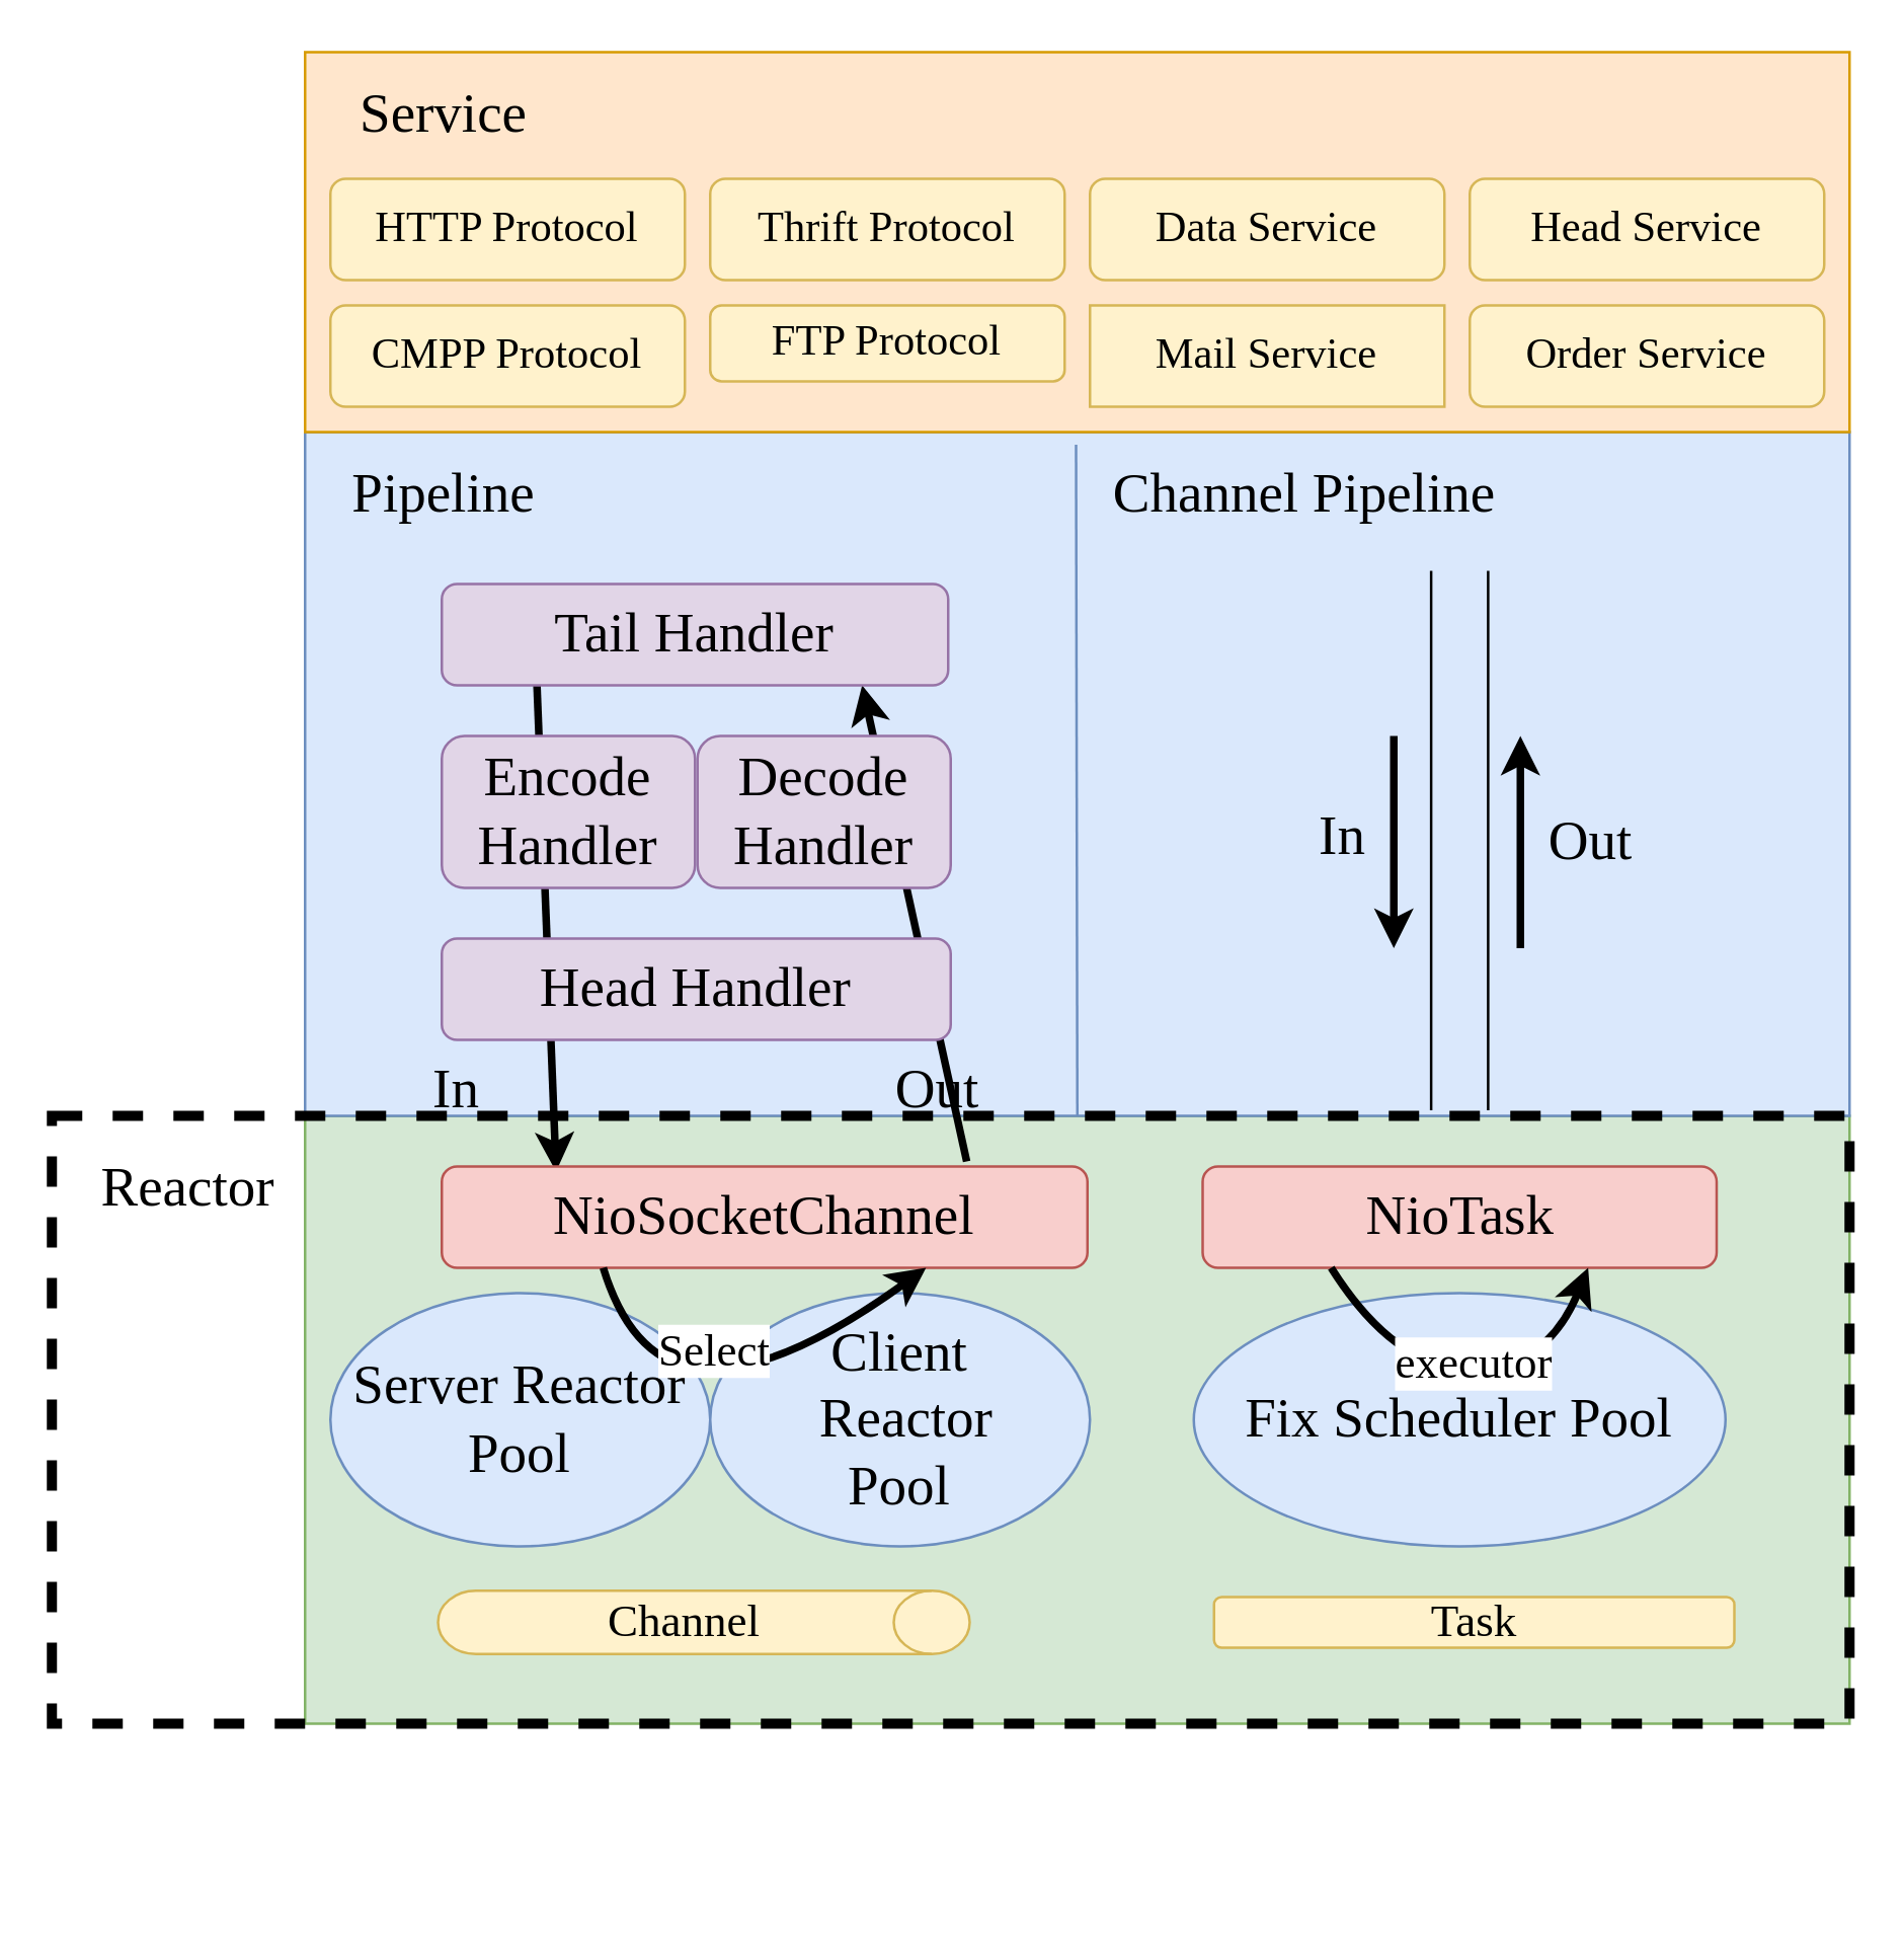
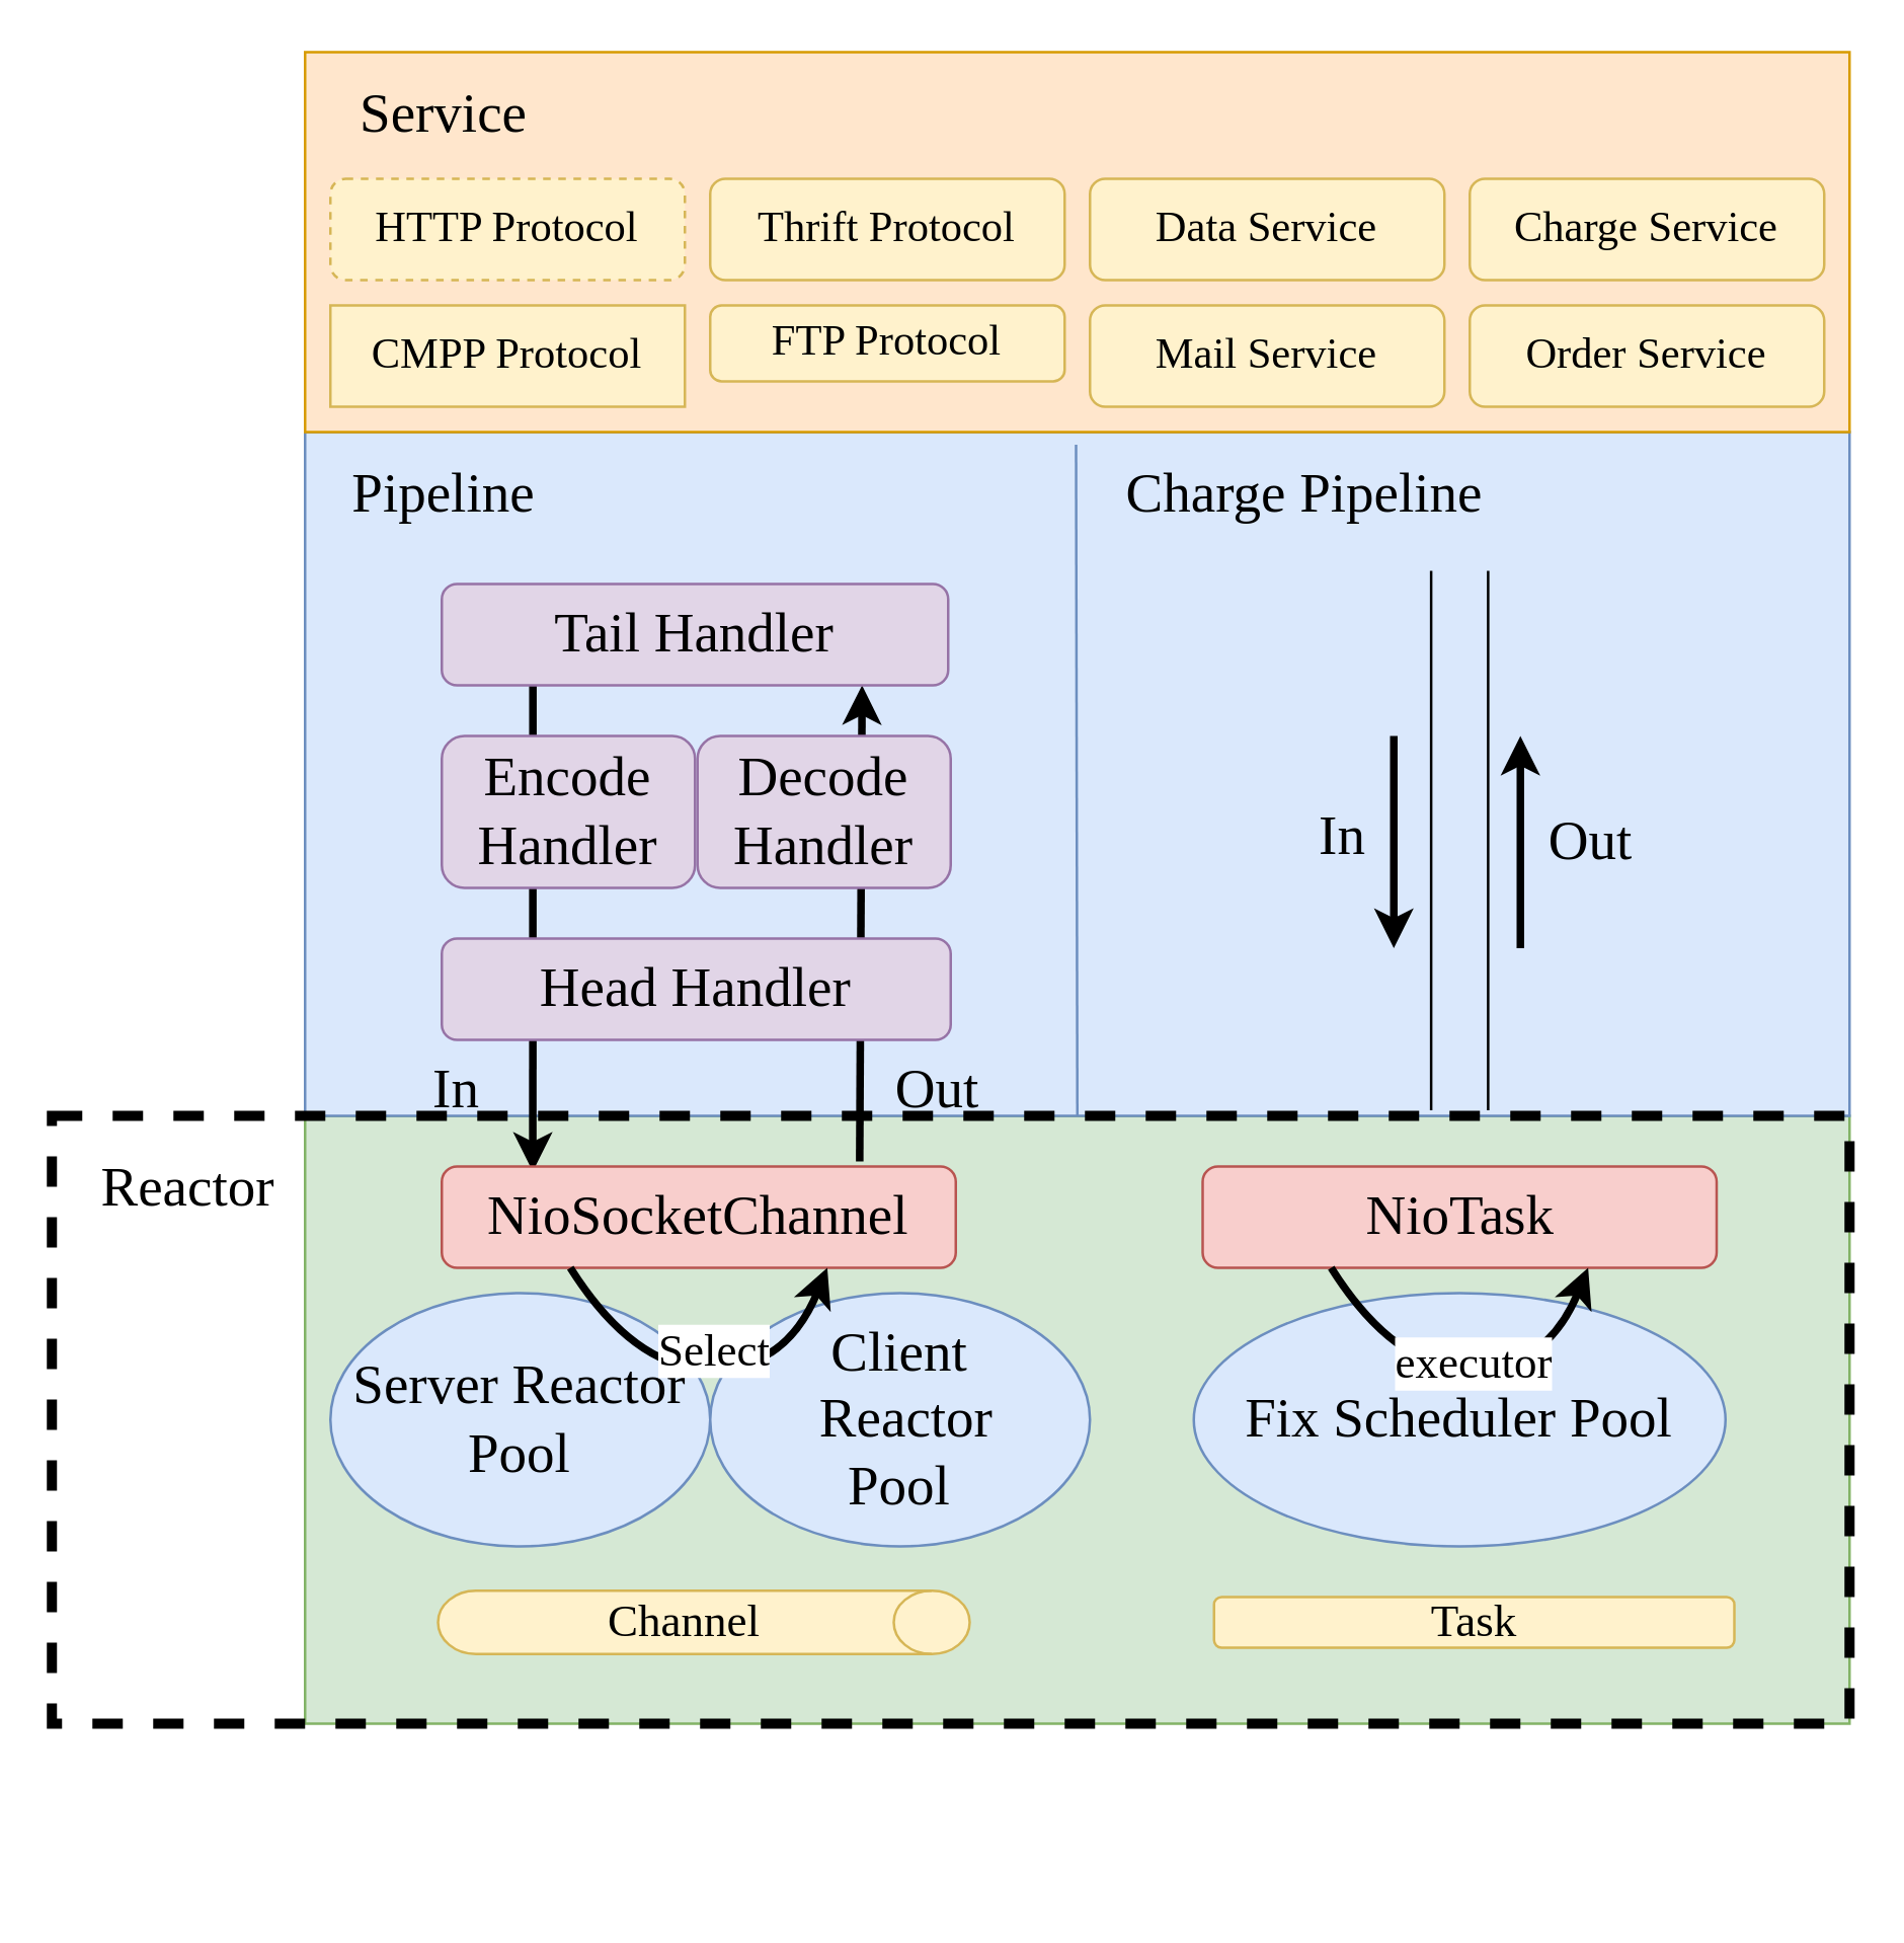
- <mxCell id="7" value="HTTP Protocol" style="rounded=1;whiteSpace=wrap;html=1;fontSize=17;fontFamily=Comic Sans MS;fillColor=#fff2cc;strokeColor=#d6b656;" vertex="1" parent="1"><mxGeometry x="130" y="70" width="140" height="40" as="geometry" /></mxCell>
+ <mxCell id="7" value="HTTP Protocol" style="rounded=1;whiteSpace=wrap;html=1;fontSize=17;fontFamily=Comic Sans MS;fillColor=#fff2cc;strokeColor=#d6b656;dashed=1;" vertex="1" parent="1"><mxGeometry x="130" y="70" width="140" height="40" as="geometry" /></mxCell>
- <mxCell id="10" value="Head Service" style="rounded=1;whiteSpace=wrap;html=1;fontSize=17;fontFamily=Comic Sans MS;fillColor=#fff2cc;strokeColor=#d6b656;" vertex="1" parent="1"><mxGeometry x="580" y="70" width="140" height="40" as="geometry" /></mxCell>
+ <mxCell id="10" value="Charge Service" style="rounded=1;whiteSpace=wrap;html=1;fontSize=17;fontFamily=Comic Sans MS;fillColor=#fff2cc;strokeColor=#d6b656;" vertex="1" parent="1"><mxGeometry x="580" y="70" width="140" height="40" as="geometry" /></mxCell>
- <mxCell id="11" value="CMPP Protocol" style="rounded=1;whiteSpace=wrap;html=1;fontSize=17;fontFamily=Comic Sans MS;fillColor=#fff2cc;strokeColor=#d6b656;" vertex="1" parent="1"><mxGeometry x="130" y="120" width="140" height="40" as="geometry" /></mxCell>
+ <mxCell id="11" value="CMPP Protocol" style="whiteSpace=wrap;html=1;fontSize=17;fontFamily=Comic Sans MS;fillColor=#fff2cc;strokeColor=#d6b656;rounded=0;" vertex="1" parent="1"><mxGeometry x="130" y="120" width="140" height="40" as="geometry" /></mxCell>
- <mxCell id="13" value="Mail Service" style="whiteSpace=wrap;html=1;fontSize=17;fontFamily=Comic Sans MS;fillColor=#fff2cc;strokeColor=#d6b656;rounded=0;" vertex="1" parent="1"><mxGeometry x="430" y="120" width="140" height="40" as="geometry" /></mxCell>
+ <mxCell id="13" value="Mail Service" style="rounded=1;whiteSpace=wrap;html=1;fontSize=17;fontFamily=Comic Sans MS;fillColor=#fff2cc;strokeColor=#d6b656;" vertex="1" parent="1"><mxGeometry x="430" y="120" width="140" height="40" as="geometry" /></mxCell>
- <mxCell id="24" value="Channel Pipeline" style="text;html=1;strokeColor=none;fillColor=none;align=center;verticalAlign=middle;whiteSpace=wrap;rounded=0;fontFamily=Comic Sans MS;fontSize=22;" vertex="1" parent="1"><mxGeometry x="420" y="180" width="190" height="30" as="geometry" /></mxCell>
+ <mxCell id="24" value="Charge Pipeline" style="text;html=1;strokeColor=none;fillColor=none;align=center;verticalAlign=middle;whiteSpace=wrap;rounded=0;fontFamily=Comic Sans MS;fontSize=22;" vertex="1" parent="1"><mxGeometry x="420" y="180" width="190" height="30" as="geometry" /></mxCell>
- <mxCell id="30" value="&lt;font style=&quot;font-size: 22px&quot;&gt;NioSocketChannel&lt;/font&gt;" style="rounded=1;whiteSpace=wrap;html=1;fontFamily=Comic Sans MS;fontSize=22;fillColor=#f8cecc;strokeColor=#b85450;" vertex="1" parent="1"><mxGeometry x="174" y="460" width="255" height="40" as="geometry" /></mxCell>
+ <mxCell id="30" value="&lt;font style=&quot;font-size: 22px&quot;&gt;NioSocketChannel&lt;/font&gt;" style="rounded=1;whiteSpace=wrap;html=1;fontFamily=Comic Sans MS;fontSize=22;fillColor=#f8cecc;strokeColor=#b85450;" vertex="1" parent="1"><mxGeometry x="174" y="460" width="203" height="40" as="geometry" /></mxCell>
